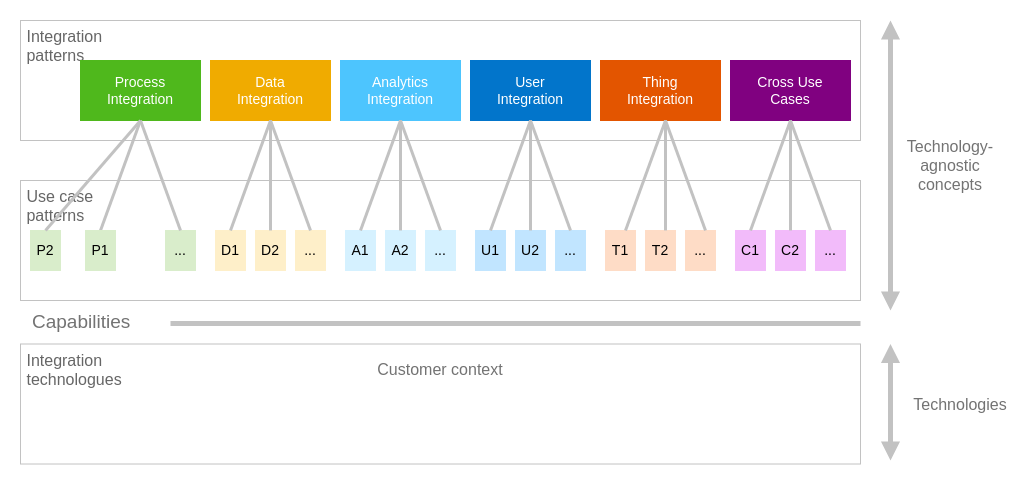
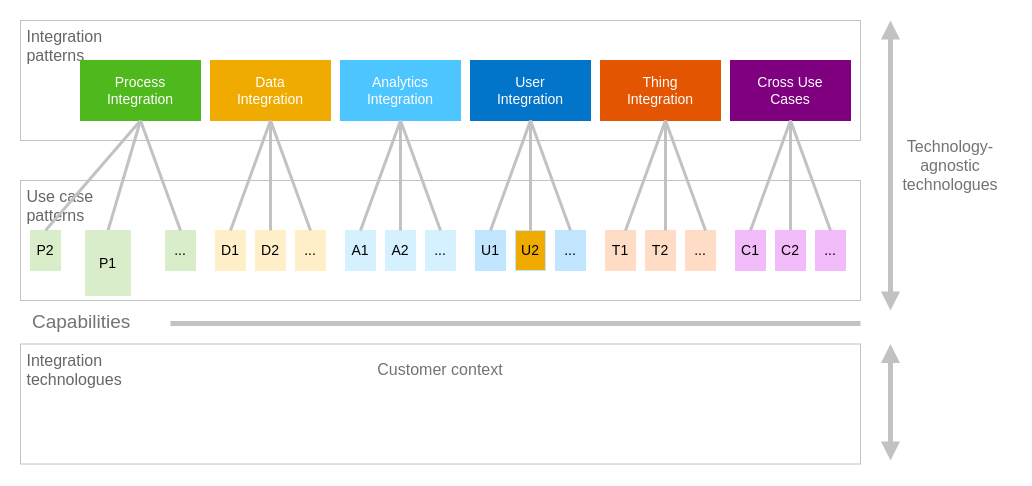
- <mxCell id="31" value="Technology-&lt;br&gt;agnostic&lt;br&gt;concepts" style="text;html=1;strokeColor=none;fillColor=none;align=center;verticalAlign=middle;whiteSpace=wrap;rounded=0;fontColor=#737373;fontSize=16;" vertex="1" parent="1"><mxGeometry x="900" y="120" width="100" height="90" as="geometry" /></mxCell>
+ <mxCell id="31" value="Technology-&lt;br&gt;agnostic&lt;br&gt;technologues" style="text;html=1;strokeColor=none;fillColor=none;align=center;verticalAlign=middle;whiteSpace=wrap;rounded=0;fontColor=#737373;fontSize=16;" vertex="1" parent="1"><mxGeometry x="900" y="120" width="100" height="90" as="geometry" /></mxCell>
- <mxCell id="12" value="&lt;div style=&quot;font-size: 14px;&quot;&gt;P1&lt;/div&gt;" style="rounded=0;whiteSpace=wrap;html=1;fontColor=#000000;fillColor=#D9EDCB;strokeColor=#D9EDCB;align=center;verticalAlign=middle;fontSize=14;" vertex="1" parent="1"><mxGeometry x="85" y="230" width="30" height="40" as="geometry" /></mxCell>
+ <mxCell id="12" value="&lt;div style=&quot;font-size: 14px;&quot;&gt;P1&lt;/div&gt;" style="rounded=0;whiteSpace=wrap;html=1;fontColor=#000000;fillColor=#D9EDCB;strokeColor=#D9EDCB;align=center;verticalAlign=middle;fontSize=14;" vertex="1" parent="1"><mxGeometry x="85" y="230" width="45" height="65" as="geometry" /></mxCell>
- <mxCell id="22" value="&lt;div style=&quot;font-size: 14px;&quot;&gt;U2&lt;/div&gt;" style="rounded=0;whiteSpace=wrap;html=1;fontColor=#000000;fillColor=#C1E5FF;strokeColor=#C1E5FF;align=center;verticalAlign=middle;fontSize=14;" vertex="1" parent="1"><mxGeometry x="515" y="230" width="30" height="40" as="geometry" /></mxCell>
+ <mxCell id="22" value="&lt;div style=&quot;font-size: 14px;&quot;&gt;U2&lt;/div&gt;" style="rounded=0;whiteSpace=wrap;html=1;fontColor=#000000;fillColor=#f0ab00;strokeColor=#C1E5FF;align=center;verticalAlign=middle;fontSize=14;" vertex="1" parent="1"><mxGeometry x="515" y="230" width="30" height="40" as="geometry" /></mxCell>
- <mxCell id="52" value="Technologies" style="text;html=1;strokeColor=none;fillColor=none;align=center;verticalAlign=middle;whiteSpace=wrap;rounded=0;fontColor=#737373;fontSize=16;" vertex="1" parent="1"><mxGeometry x="910" y="359" width="100" height="90" as="geometry" /></mxCell>
